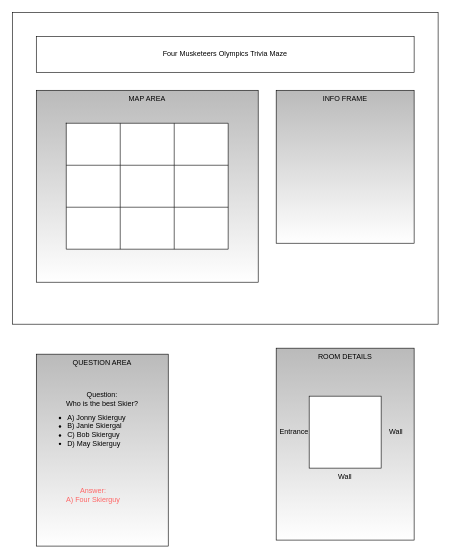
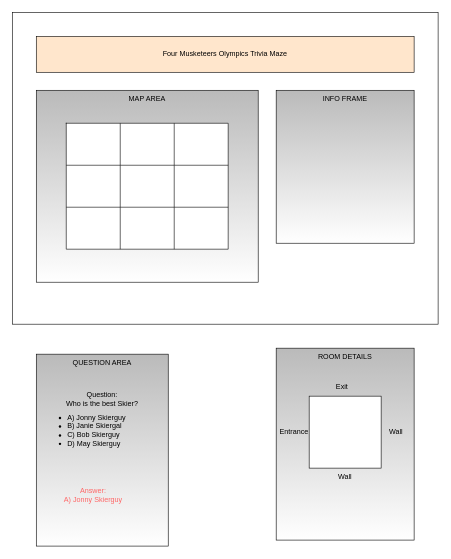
- <mxCell id="3" value="Four Musketeers Olympics Trivia Maze" style="rounded=0;whiteSpace=wrap;html=1;" vertex="1" parent="1"><mxGeometry x="60" y="60" width="630" height="60" as="geometry" /></mxCell>
+ <mxCell id="3" value="Four Musketeers Olympics Trivia Maze" style="rounded=0;whiteSpace=wrap;html=1;fillColor=#ffe6cc;" vertex="1" parent="1"><mxGeometry x="60" y="60" width="630" height="60" as="geometry" /></mxCell>
+ <mxCell id="27" value="Exit" style="text;html=1;strokeColor=none;fillColor=none;align=center;verticalAlign=middle;whiteSpace=wrap;rounded=0;fontColor=#000;" vertex="1" parent="24"><mxGeometry x="80" y="50" width="60" height="30" as="geometry" /></mxCell>
- <mxCell id="21" value="&lt;div&gt;&lt;font color=&quot;#FF6666&quot;&gt;Answer:&lt;/font&gt;&lt;/div&gt;&lt;div&gt;&lt;font color=&quot;#FF6666&quot;&gt;A) Four Skierguy&lt;br&gt;&lt;/font&gt;&lt;/div&gt;" style="text;html=1;strokeColor=none;fillColor=none;align=center;verticalAlign=middle;whiteSpace=wrap;rounded=0;" vertex="1" parent="18"><mxGeometry x="20" y="220" width="150" height="30" as="geometry" /></mxCell>
+ <mxCell id="21" value="&lt;div&gt;&lt;font color=&quot;#FF6666&quot;&gt;Answer:&lt;/font&gt;&lt;/div&gt;&lt;div&gt;&lt;font color=&quot;#FF6666&quot;&gt;A) Jonny Skierguy&lt;br&gt;&lt;/font&gt;&lt;/div&gt;" style="text;html=1;strokeColor=none;fillColor=none;align=center;verticalAlign=middle;whiteSpace=wrap;rounded=0;" vertex="1" parent="18"><mxGeometry x="20" y="220" width="150" height="30" as="geometry" /></mxCell>
